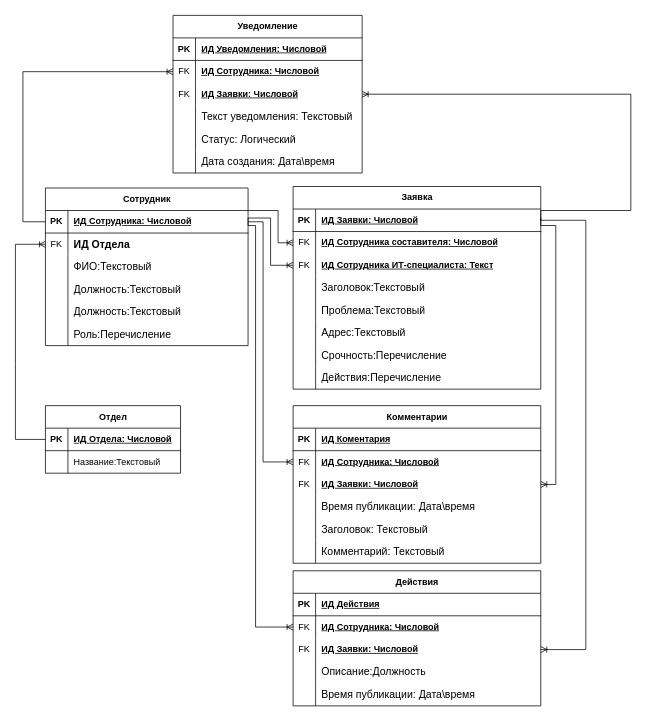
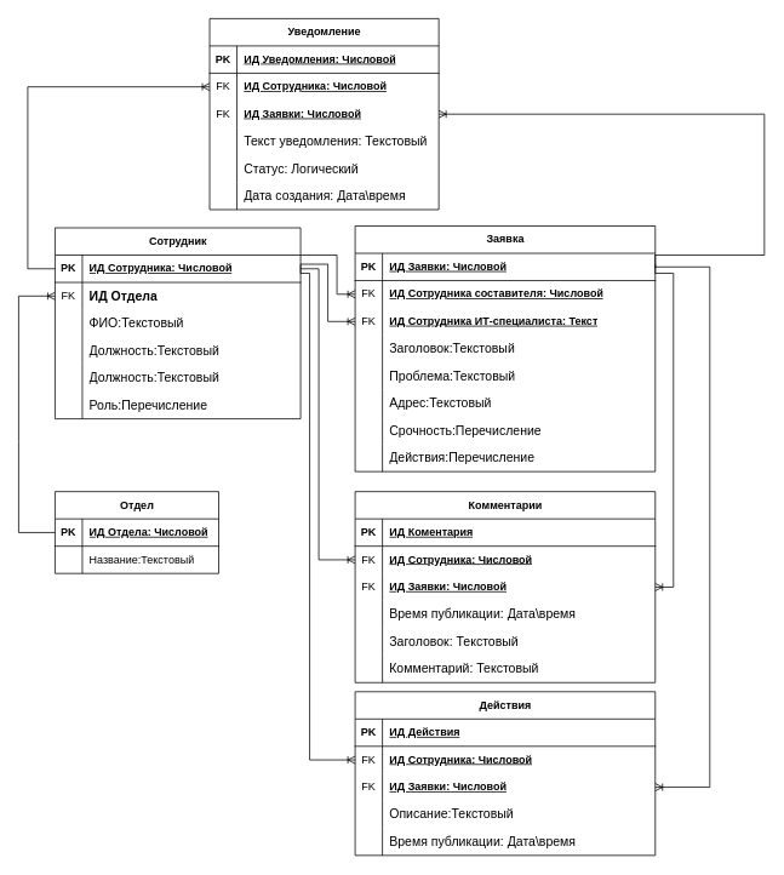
- <mxCell id="107" value="&lt;font style=&quot;font-size: 14px;&quot;&gt;Описание:Должность&lt;/font&gt;" style="shape=partialRectangle;connectable=0;fillColor=none;top=0;left=0;bottom=0;right=0;align=left;spacingLeft=6;overflow=hidden;whiteSpace=wrap;html=1;" vertex="1" parent="105"><mxGeometry x="30" width="300" height="30" as="geometry"><mxRectangle width="300" height="30" as="alternateBounds" /></mxGeometry></mxCell>
+ <mxCell id="107" value="&lt;font style=&quot;font-size: 14px;&quot;&gt;Описание:Текстовый&lt;/font&gt;" style="shape=partialRectangle;connectable=0;fillColor=none;top=0;left=0;bottom=0;right=0;align=left;spacingLeft=6;overflow=hidden;whiteSpace=wrap;html=1;" vertex="1" parent="105"><mxGeometry x="30" width="300" height="30" as="geometry"><mxRectangle width="300" height="30" as="alternateBounds" /></mxGeometry></mxCell>
